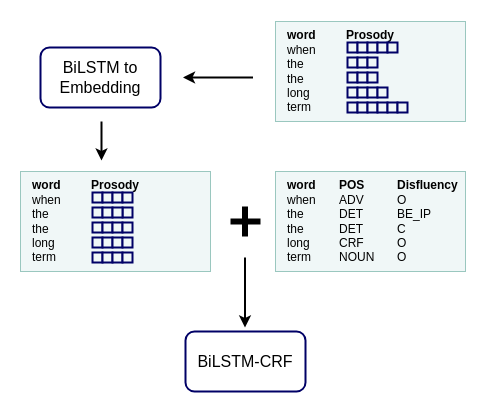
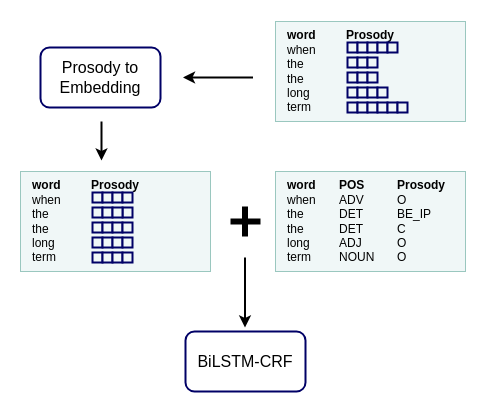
- <mxCell id="8" value="&lt;font style=&quot;font-size: 16px&quot;&gt;BiLSTM to Embedding&lt;/font&gt;" style="rounded=1;whiteSpace=wrap;html=1;strokeColor=#000066;strokeWidth=2;" vertex="1" parent="1"><mxGeometry x="40" y="47" width="120" height="60" as="geometry" /></mxCell>
+ <mxCell id="8" value="&lt;font style=&quot;font-size: 16px&quot;&gt;Prosody to Embedding&lt;/font&gt;" style="rounded=1;whiteSpace=wrap;html=1;strokeColor=#000066;strokeWidth=2;" vertex="1" parent="1"><mxGeometry x="40" y="47" width="120" height="60" as="geometry" /></mxCell>
- <mxCell id="6" value="&lt;div align=&quot;left&quot;&gt;&lt;b&gt;POS&lt;/b&gt;&lt;/div&gt;&lt;div align=&quot;left&quot;&gt;ADV&lt;/div&gt;&lt;div align=&quot;left&quot;&gt;DET&lt;/div&gt;&lt;div align=&quot;left&quot;&gt;DET&lt;/div&gt;&lt;div align=&quot;left&quot;&gt;CRF&lt;/div&gt;&lt;div align=&quot;left&quot;&gt;NOUN&lt;br&gt;&lt;/div&gt;" style="text;html=1;strokeColor=none;fillColor=none;align=left;verticalAlign=middle;whiteSpace=wrap;rounded=0;" vertex="1" parent="3"><mxGeometry x="62" width="40" height="100" as="geometry" /></mxCell>
+ <mxCell id="6" value="&lt;div align=&quot;left&quot;&gt;&lt;b&gt;POS&lt;/b&gt;&lt;/div&gt;&lt;div align=&quot;left&quot;&gt;ADV&lt;/div&gt;&lt;div align=&quot;left&quot;&gt;DET&lt;/div&gt;&lt;div align=&quot;left&quot;&gt;DET&lt;/div&gt;&lt;div align=&quot;left&quot;&gt;ADJ&lt;/div&gt;&lt;div align=&quot;left&quot;&gt;NOUN&lt;br&gt;&lt;/div&gt;" style="text;html=1;strokeColor=none;fillColor=none;align=left;verticalAlign=middle;whiteSpace=wrap;rounded=0;" vertex="1" parent="3"><mxGeometry x="62" width="40" height="100" as="geometry" /></mxCell>
- <mxCell id="7" value="&lt;div align=&quot;left&quot;&gt;&lt;b&gt;Disfluency&lt;/b&gt;&lt;/div&gt;&lt;div align=&quot;left&quot;&gt;O&lt;/div&gt;&lt;div align=&quot;left&quot;&gt;BE_IP&lt;/div&gt;&lt;div align=&quot;left&quot;&gt;C&lt;/div&gt;&lt;div align=&quot;left&quot;&gt;O&lt;/div&gt;&lt;div align=&quot;left&quot;&gt;O&lt;br&gt;&lt;/div&gt;" style="text;html=1;strokeColor=none;fillColor=none;align=left;verticalAlign=middle;whiteSpace=wrap;rounded=0;" vertex="1" parent="3"><mxGeometry x="120" width="70" height="100" as="geometry" /></mxCell>
+ <mxCell id="7" value="&lt;div align=&quot;left&quot;&gt;&lt;b&gt;Prosody&lt;/b&gt;&lt;/div&gt;&lt;div align=&quot;left&quot;&gt;O&lt;/div&gt;&lt;div align=&quot;left&quot;&gt;BE_IP&lt;/div&gt;&lt;div align=&quot;left&quot;&gt;C&lt;/div&gt;&lt;div align=&quot;left&quot;&gt;O&lt;/div&gt;&lt;div align=&quot;left&quot;&gt;O&lt;br&gt;&lt;/div&gt;" style="text;html=1;strokeColor=none;fillColor=none;align=left;verticalAlign=middle;whiteSpace=wrap;rounded=0;" vertex="1" parent="3"><mxGeometry x="120" width="70" height="100" as="geometry" /></mxCell>
